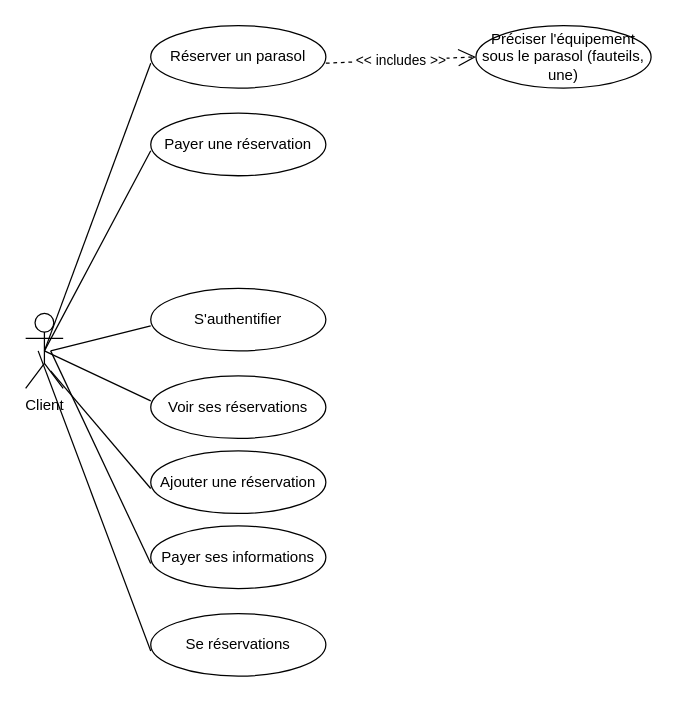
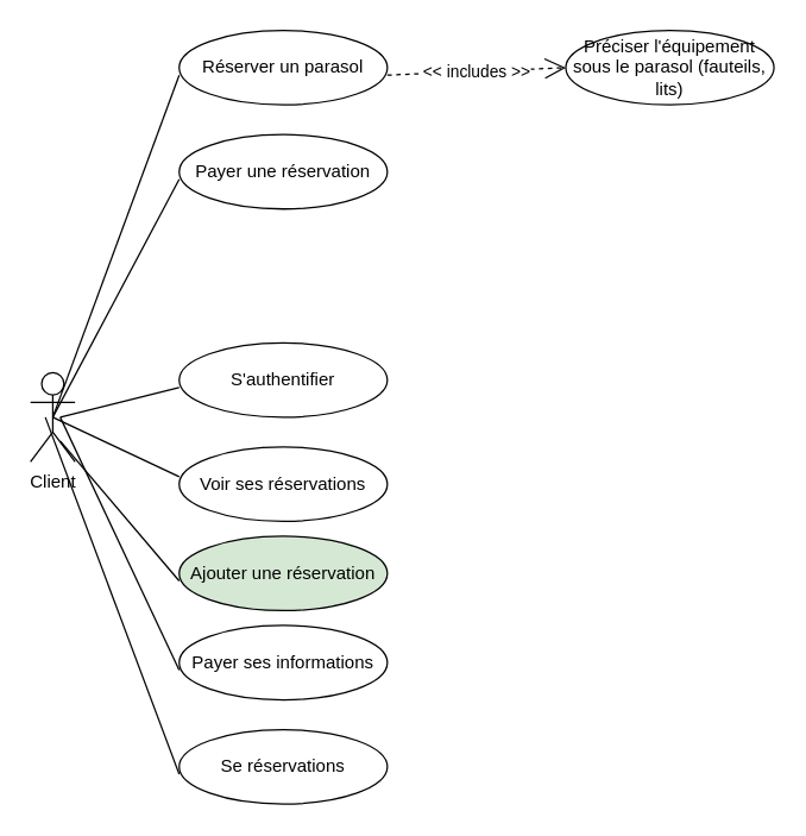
- <mxCell id="4" value="Préciser l'équipement sous le parasol (fauteils, une)" style="ellipse;whiteSpace=wrap;html=1;" parent="1" vertex="1"><mxGeometry x="380" y="20" width="140" height="50" as="geometry" /></mxCell>
+ <mxCell id="4" value="Préciser l'équipement sous le parasol (fauteils, lits)" style="ellipse;whiteSpace=wrap;html=1;" parent="1" vertex="1"><mxGeometry x="380" y="20" width="140" height="50" as="geometry" /></mxCell>
- <mxCell id="9" value="Ajouter une réservation" style="ellipse;whiteSpace=wrap;html=1;" parent="1" vertex="1"><mxGeometry x="120" y="360" width="140" height="50" as="geometry" /></mxCell>
+ <mxCell id="9" value="Ajouter une réservation" style="ellipse;whiteSpace=wrap;html=1;fillColor=#d5e8d4;" parent="1" vertex="1"><mxGeometry x="120" y="360" width="140" height="50" as="geometry" /></mxCell>
